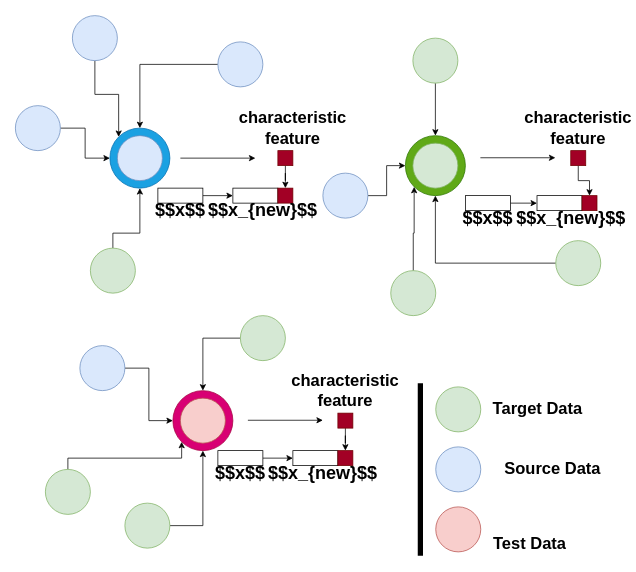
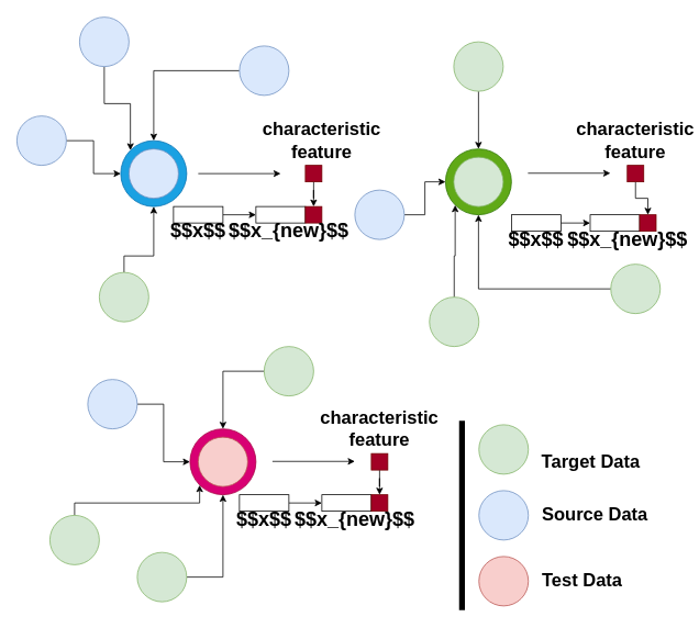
- <mxCell id="36" value="&lt;b style=&quot;font-size: 22px;&quot;&gt;&lt;font style=&quot;font-size: 22px;&quot;&gt;Target Data&lt;/font&gt;&lt;/b&gt;" style="text;html=1;strokeColor=none;fillColor=none;align=center;verticalAlign=middle;whiteSpace=wrap;rounded=0;fontSize=22;" parent="1" vertex="1"><mxGeometry x="646.5" y="530" width="139" height="30" as="geometry" /></mxCell>
+ <mxCell id="36" value="&lt;b style=&quot;font-size: 22px;&quot;&gt;&lt;font style=&quot;font-size: 22px;&quot;&gt;Target Data&lt;/font&gt;&lt;/b&gt;" style="text;html=1;strokeColor=none;fillColor=none;align=center;verticalAlign=middle;whiteSpace=wrap;rounded=0;fontSize=22;" parent="1" vertex="1"><mxGeometry x="646.5" y="545" width="139" height="30" as="geometry" /></mxCell>
- <mxCell id="37" value="&lt;b style=&quot;font-size: 22px;&quot;&gt;&lt;font style=&quot;font-size: 22px;&quot;&gt;Source Data&lt;/font&gt;&lt;/b&gt;" style="text;html=1;strokeColor=none;fillColor=none;align=center;verticalAlign=middle;whiteSpace=wrap;rounded=0;fontSize=22;" parent="1" vertex="1"><mxGeometry x="661.5" y="610" width="149" height="30" as="geometry" /></mxCell>
+ <mxCell id="37" value="&lt;b style=&quot;font-size: 22px;&quot;&gt;&lt;font style=&quot;font-size: 22px;&quot;&gt;Source Data&lt;/font&gt;&lt;/b&gt;" style="text;html=1;strokeColor=none;fillColor=none;align=center;verticalAlign=middle;whiteSpace=wrap;rounded=0;fontSize=22;" parent="1" vertex="1"><mxGeometry x="646.5" y="610" width="149" height="30" as="geometry" /></mxCell>
- <mxCell id="38" value="&lt;b style=&quot;font-size: 22px;&quot;&gt;&lt;font style=&quot;font-size: 22px;&quot;&gt;Test Data&lt;/font&gt;&lt;/b&gt;" style="text;html=1;strokeColor=none;fillColor=none;align=center;verticalAlign=middle;whiteSpace=wrap;rounded=0;fontSize=22;" parent="1" vertex="1"><mxGeometry x="650.5" y="710" width="110" height="30" as="geometry" /></mxCell>
+ <mxCell id="38" value="&lt;b style=&quot;font-size: 22px;&quot;&gt;&lt;font style=&quot;font-size: 22px;&quot;&gt;Test Data&lt;/font&gt;&lt;/b&gt;" style="text;html=1;strokeColor=none;fillColor=none;align=center;verticalAlign=middle;whiteSpace=wrap;rounded=0;fontSize=22;" parent="1" vertex="1"><mxGeometry x="650.5" y="690" width="110" height="30" as="geometry" /></mxCell>
